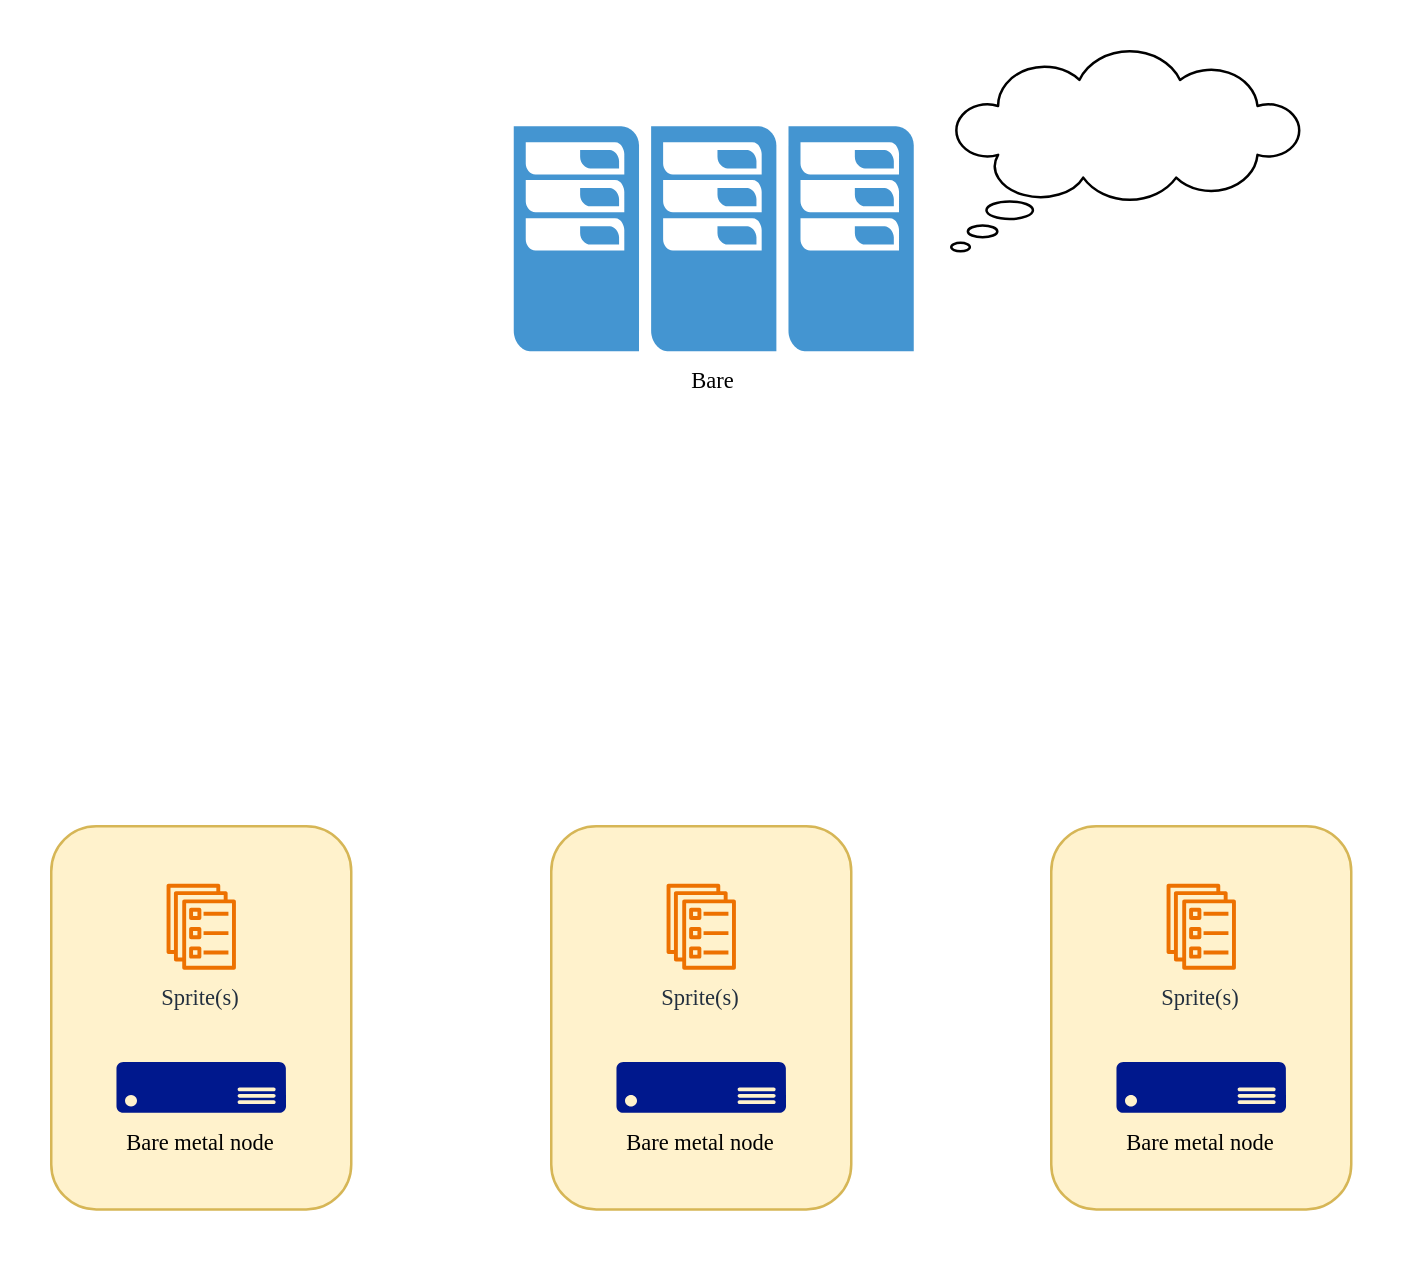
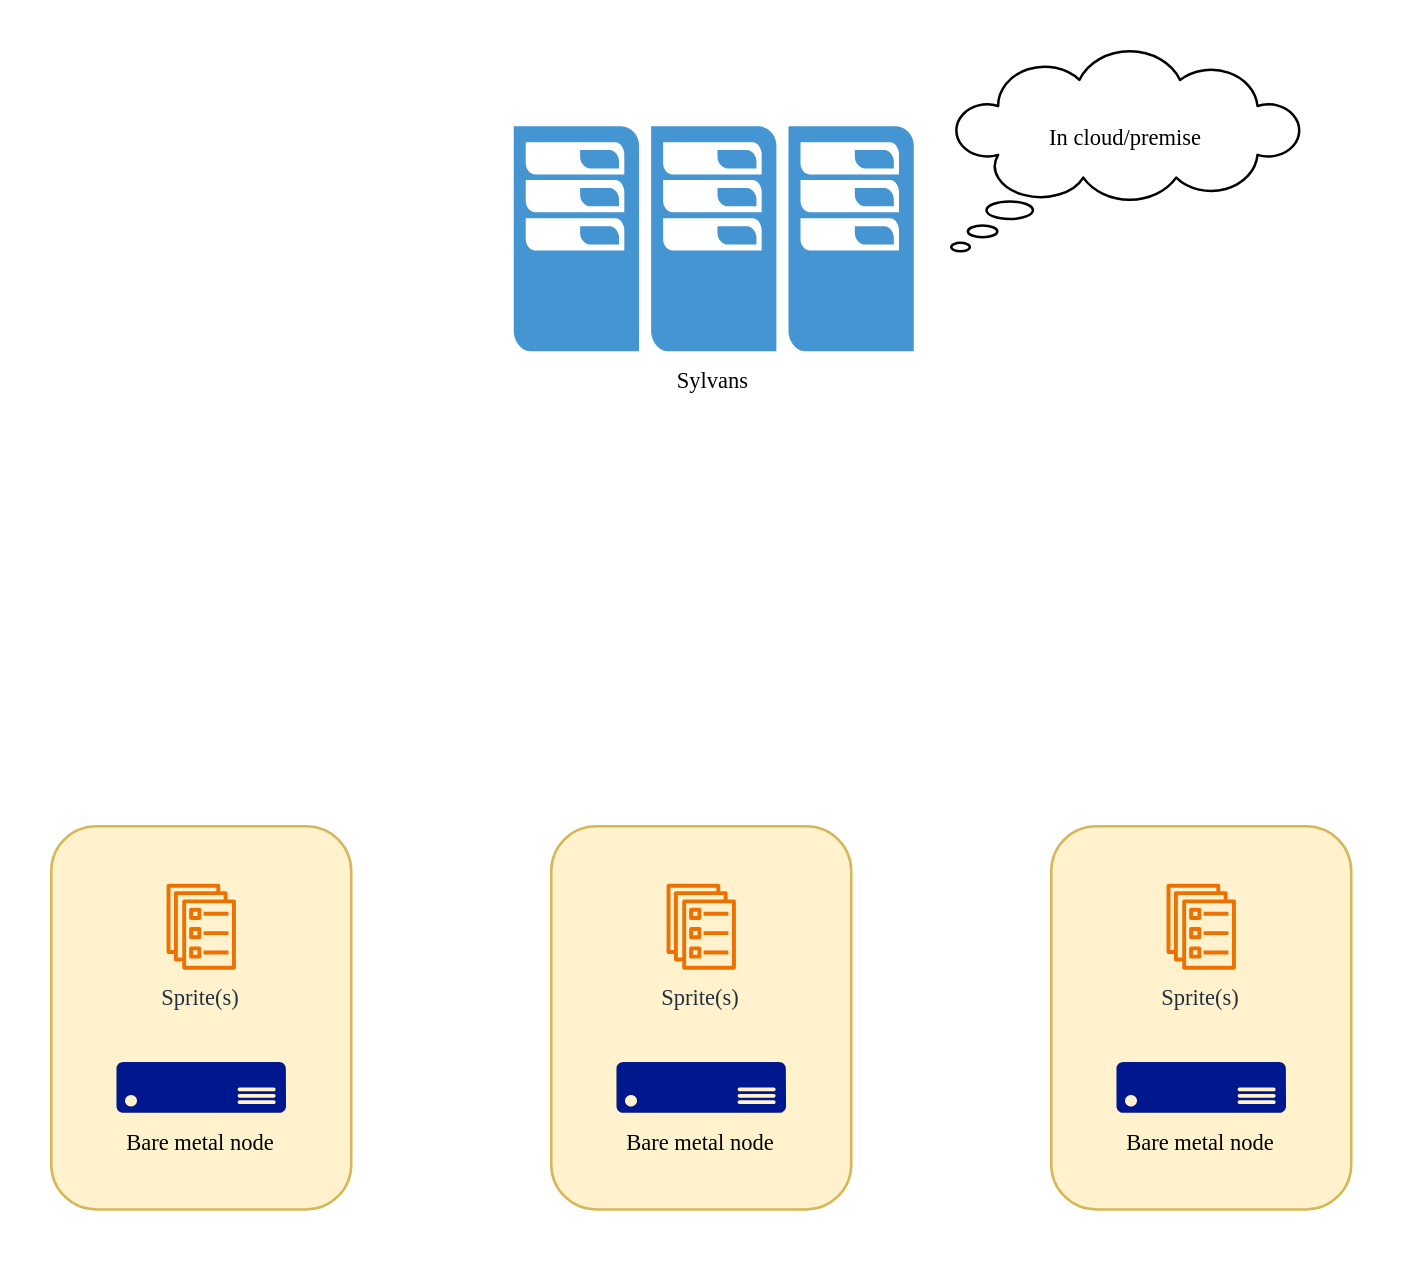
+ <mxCell id="17" value="In cloud/premise" style="text;align=center;verticalAlign=middle;rounded=0;fontSize=9;fontFamily=Verdana;fontStyle=0;textShadow=0;whiteSpace=wrap;" vertex="1" parent="15"><mxGeometry x="15" y="20" width="110" height="30" as="geometry" /></mxCell>
- <mxCell id="2" value="Bare" style="pointerEvents=1;shadow=0;dashed=0;strokeColor=none;fillColor=#4495D1;labelPosition=center;verticalLabelPosition=bottom;verticalAlign=top;align=center;outlineConnect=0;shape=mxgraph.veeam.cluster;fontFamily=Verdana;fontSize=9;fontStyle=0;textShadow=0;whiteSpace=wrap;" vertex="1" parent="1"><mxGeometry x="205" y="50" width="160" height="90" as="geometry" /></mxCell>
+ <mxCell id="2" value="Sylvans" style="pointerEvents=1;shadow=0;dashed=0;strokeColor=none;fillColor=#4495D1;labelPosition=center;verticalLabelPosition=bottom;verticalAlign=top;align=center;outlineConnect=0;shape=mxgraph.veeam.cluster;fontFamily=Verdana;fontSize=9;fontStyle=0;textShadow=0;whiteSpace=wrap;" vertex="1" parent="1"><mxGeometry x="205" y="50" width="160" height="90" as="geometry" /></mxCell>
